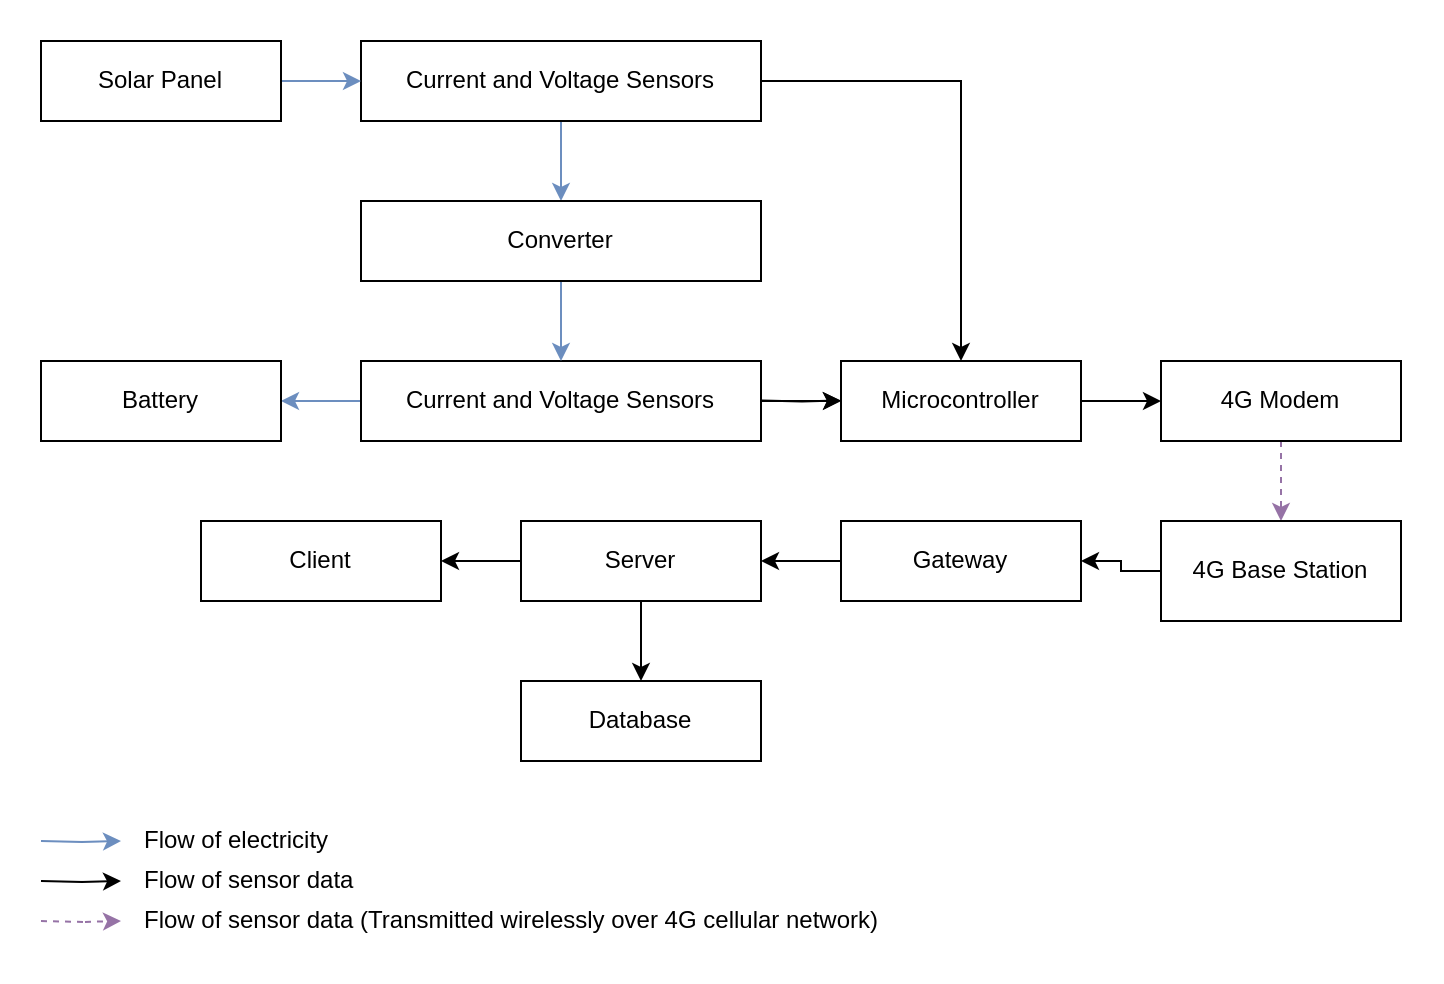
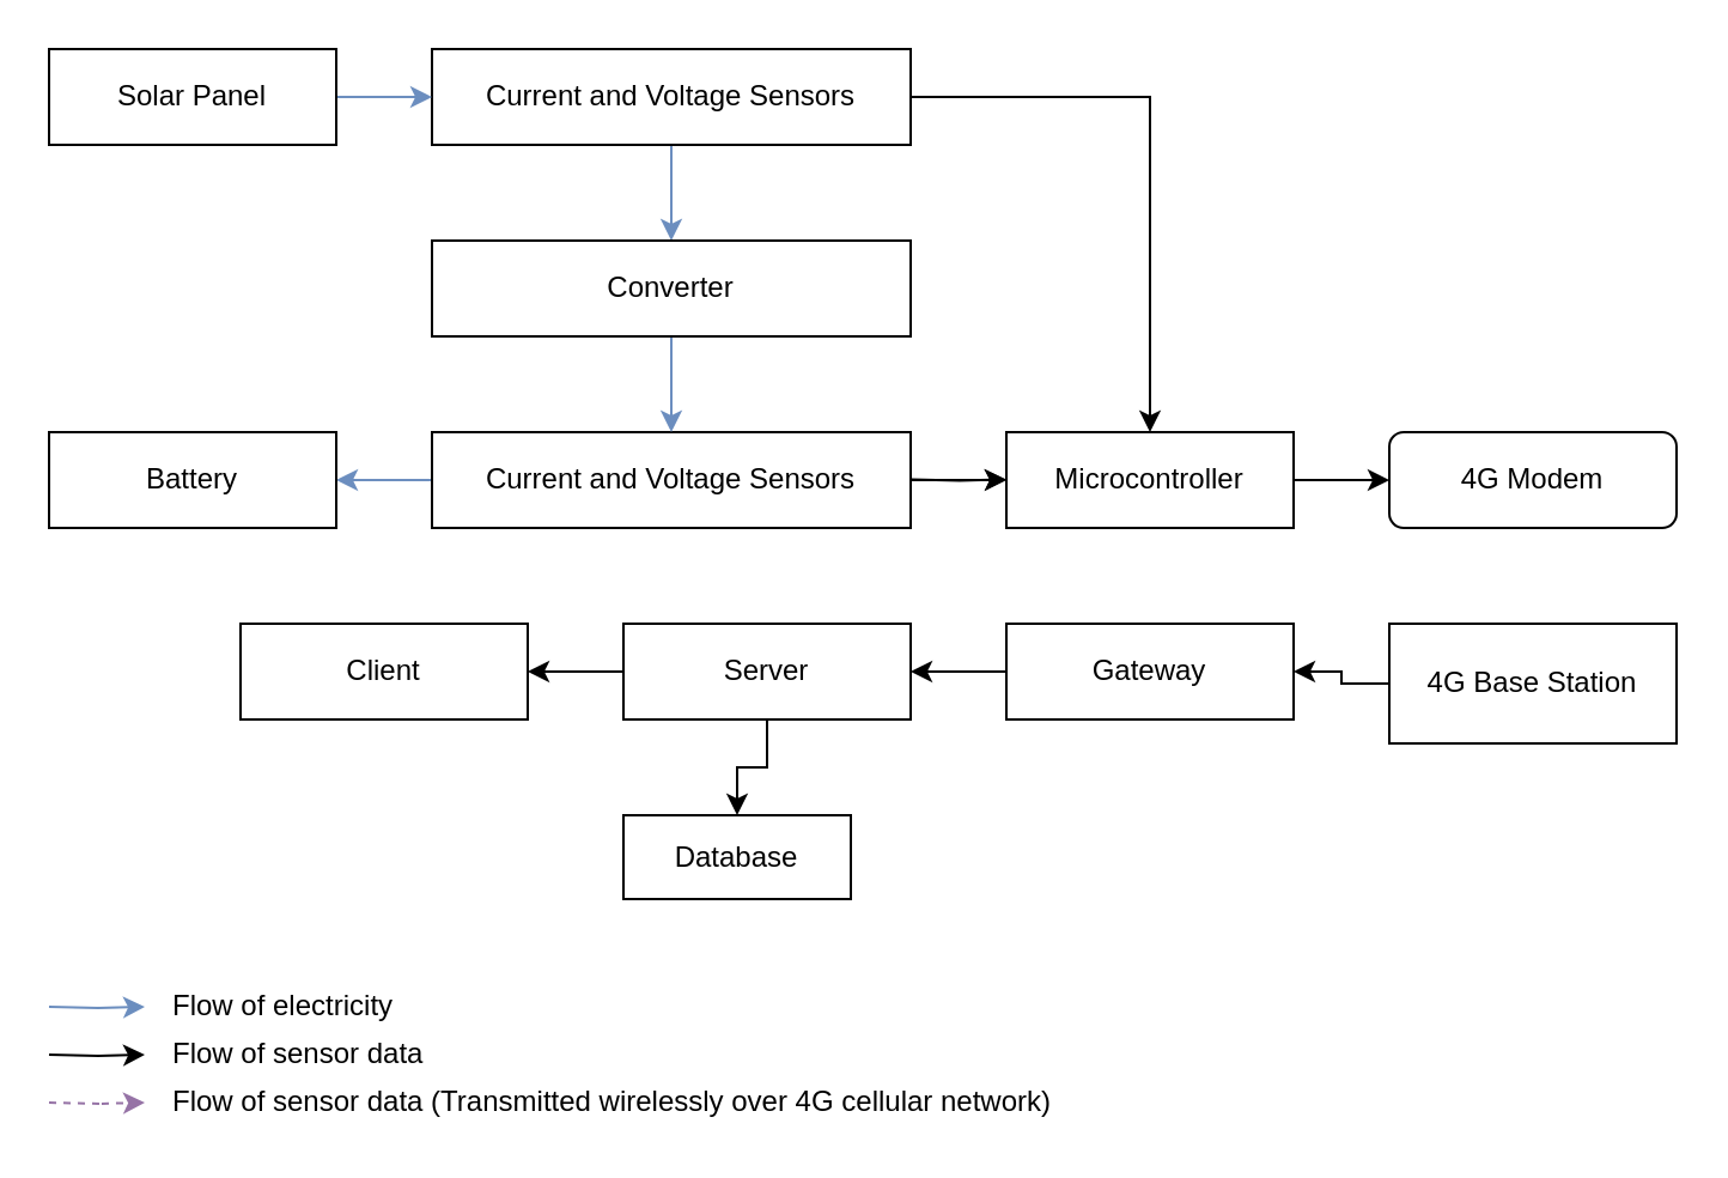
- <mxCell id="8" value="4G Modem" style="rounded=0;whiteSpace=wrap;html=1;" parent="1" vertex="1"><mxGeometry x="580" y="180" width="120" height="40" as="geometry" /></mxCell>
+ <mxCell id="8" value="4G Modem" style="whiteSpace=wrap;html=1;rounded=1;" parent="1" vertex="1"><mxGeometry x="580" y="180" width="120" height="40" as="geometry" /></mxCell>
- <mxCell id="7" style="edgeStyle=orthogonalEdgeStyle;rounded=0;orthogonalLoop=1;jettySize=auto;html=1;exitX=0.5;exitY=1;exitDx=0;exitDy=0;entryX=0.5;entryY=0;entryDx=0;entryDy=0;dashed=1;fillColor=#e1d5e7;strokeColor=#9673a6;" parent="1" source="8" target="10" edge="1"><mxGeometry relative="1" as="geometry" /></mxCell>
- <mxCell id="17" value="Database" style="rounded=0;whiteSpace=wrap;html=1;" parent="1" vertex="1"><mxGeometry x="260" y="340" width="120" height="40" as="geometry" /></mxCell>
+ <mxCell id="17" value="Database" style="rounded=0;whiteSpace=wrap;html=1;" parent="1" vertex="1"><mxGeometry x="260" y="340" width="95" height="35" as="geometry" /></mxCell>
